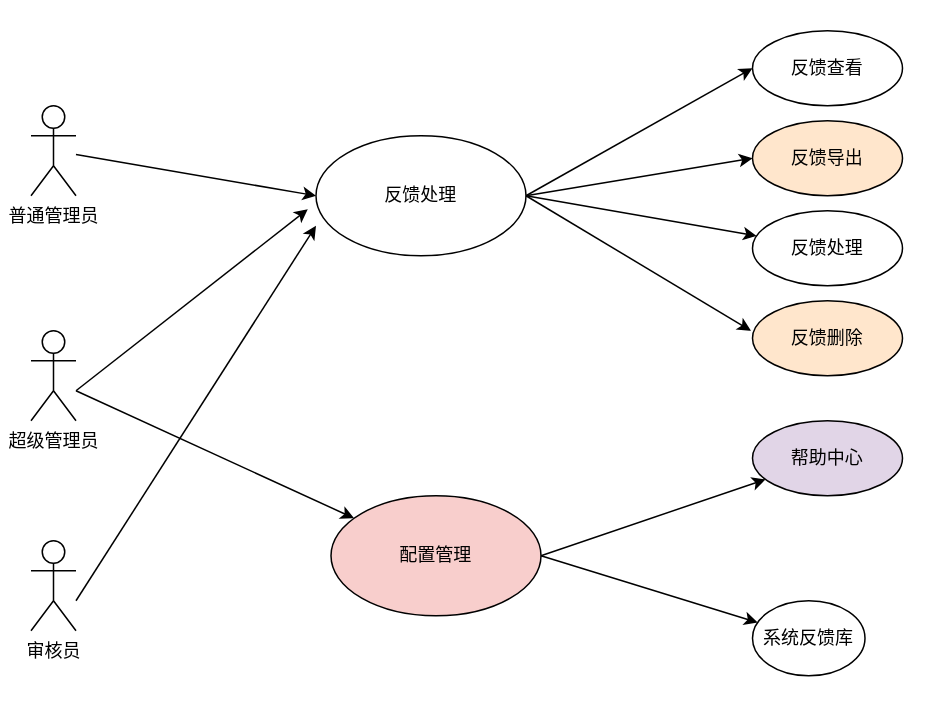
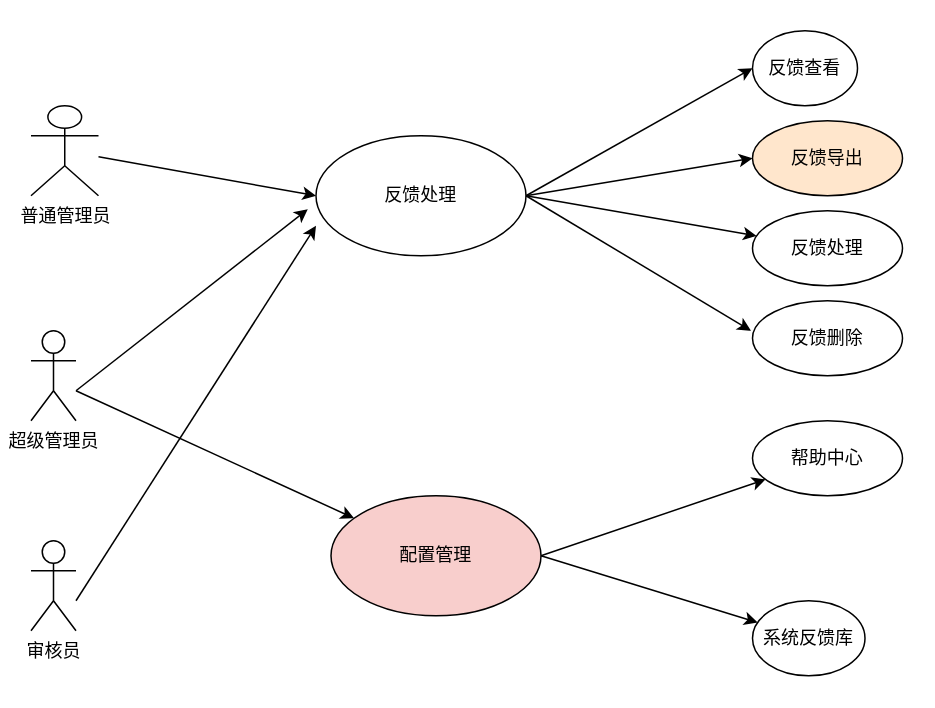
- <mxCell id="7" value="反馈查看" style="ellipse;whiteSpace=wrap;html=1;" vertex="1" parent="1"><mxGeometry x="501" y="20" width="100" height="50" as="geometry" /></mxCell>
+ <mxCell id="7" value="反馈查看" style="ellipse;whiteSpace=wrap;html=1;" vertex="1" parent="1"><mxGeometry x="501" y="20" width="70" height="50" as="geometry" /></mxCell>
- <mxCell id="2" value="普通管理员" style="shape=umlActor;verticalLabelPosition=bottom;verticalAlign=top;html=1;" vertex="1" parent="1"><mxGeometry x="20" y="70" width="30" height="60" as="geometry" /></mxCell>
+ <mxCell id="2" value="普通管理员" style="shape=umlActor;verticalLabelPosition=bottom;verticalAlign=top;html=1;" vertex="1" parent="1"><mxGeometry x="20" y="70" width="45" height="60" as="geometry" /></mxCell>
- <mxCell id="10" value="反馈删除" style="ellipse;whiteSpace=wrap;html=1;fillColor=#ffe6cc;" vertex="1" parent="1"><mxGeometry x="501" y="200" width="100" height="50" as="geometry" /></mxCell>
+ <mxCell id="10" value="反馈删除" style="ellipse;whiteSpace=wrap;html=1;" vertex="1" parent="1"><mxGeometry x="501" y="200" width="100" height="50" as="geometry" /></mxCell>
- <mxCell id="11" value="帮助中心" style="ellipse;whiteSpace=wrap;html=1;fillColor=#e1d5e7;" vertex="1" parent="1"><mxGeometry x="501" y="280" width="100" height="50" as="geometry" /></mxCell>
+ <mxCell id="11" value="帮助中心" style="ellipse;whiteSpace=wrap;html=1;" vertex="1" parent="1"><mxGeometry x="501" y="280" width="100" height="50" as="geometry" /></mxCell>
